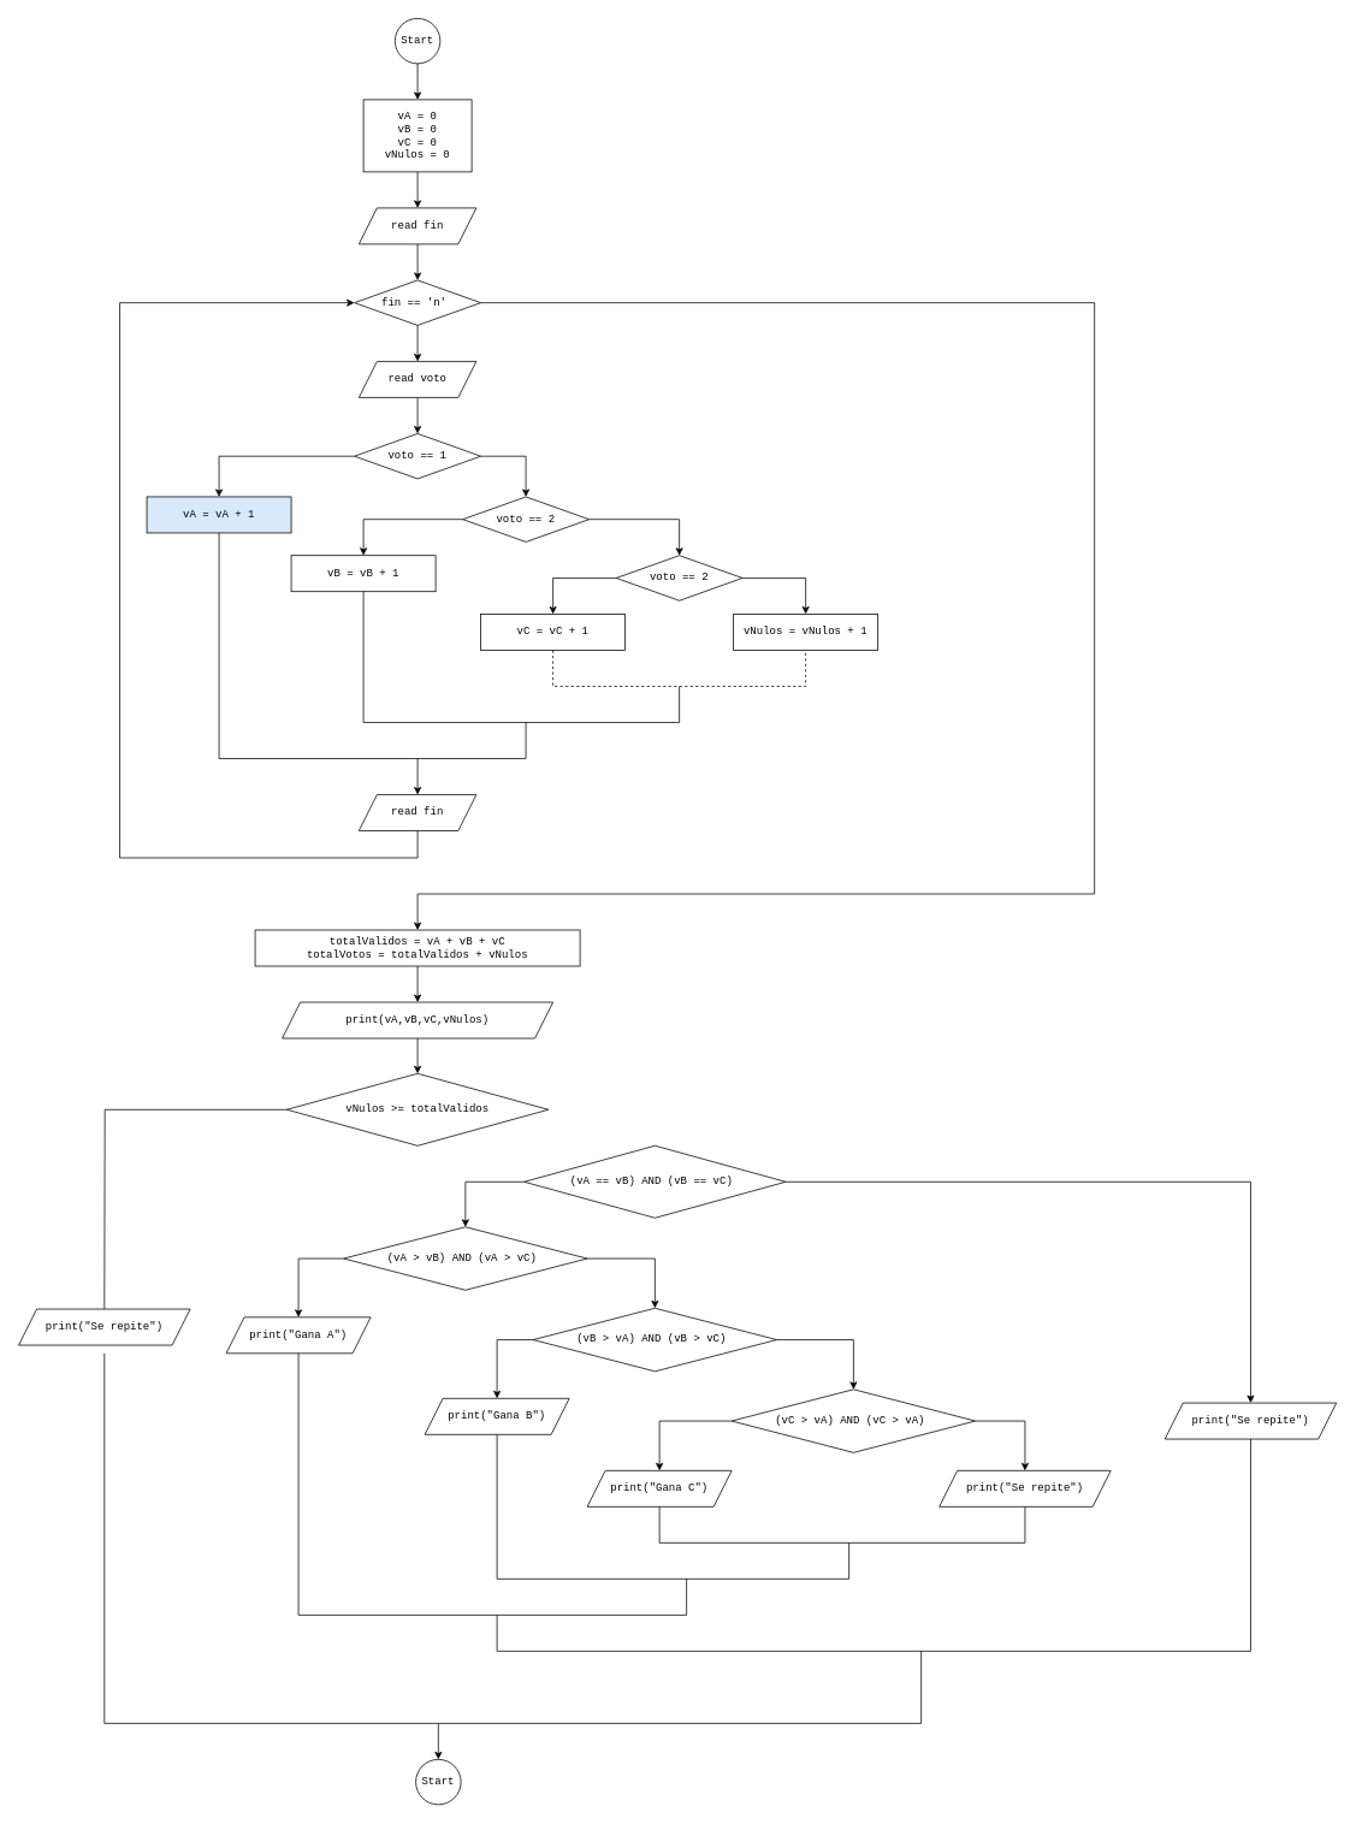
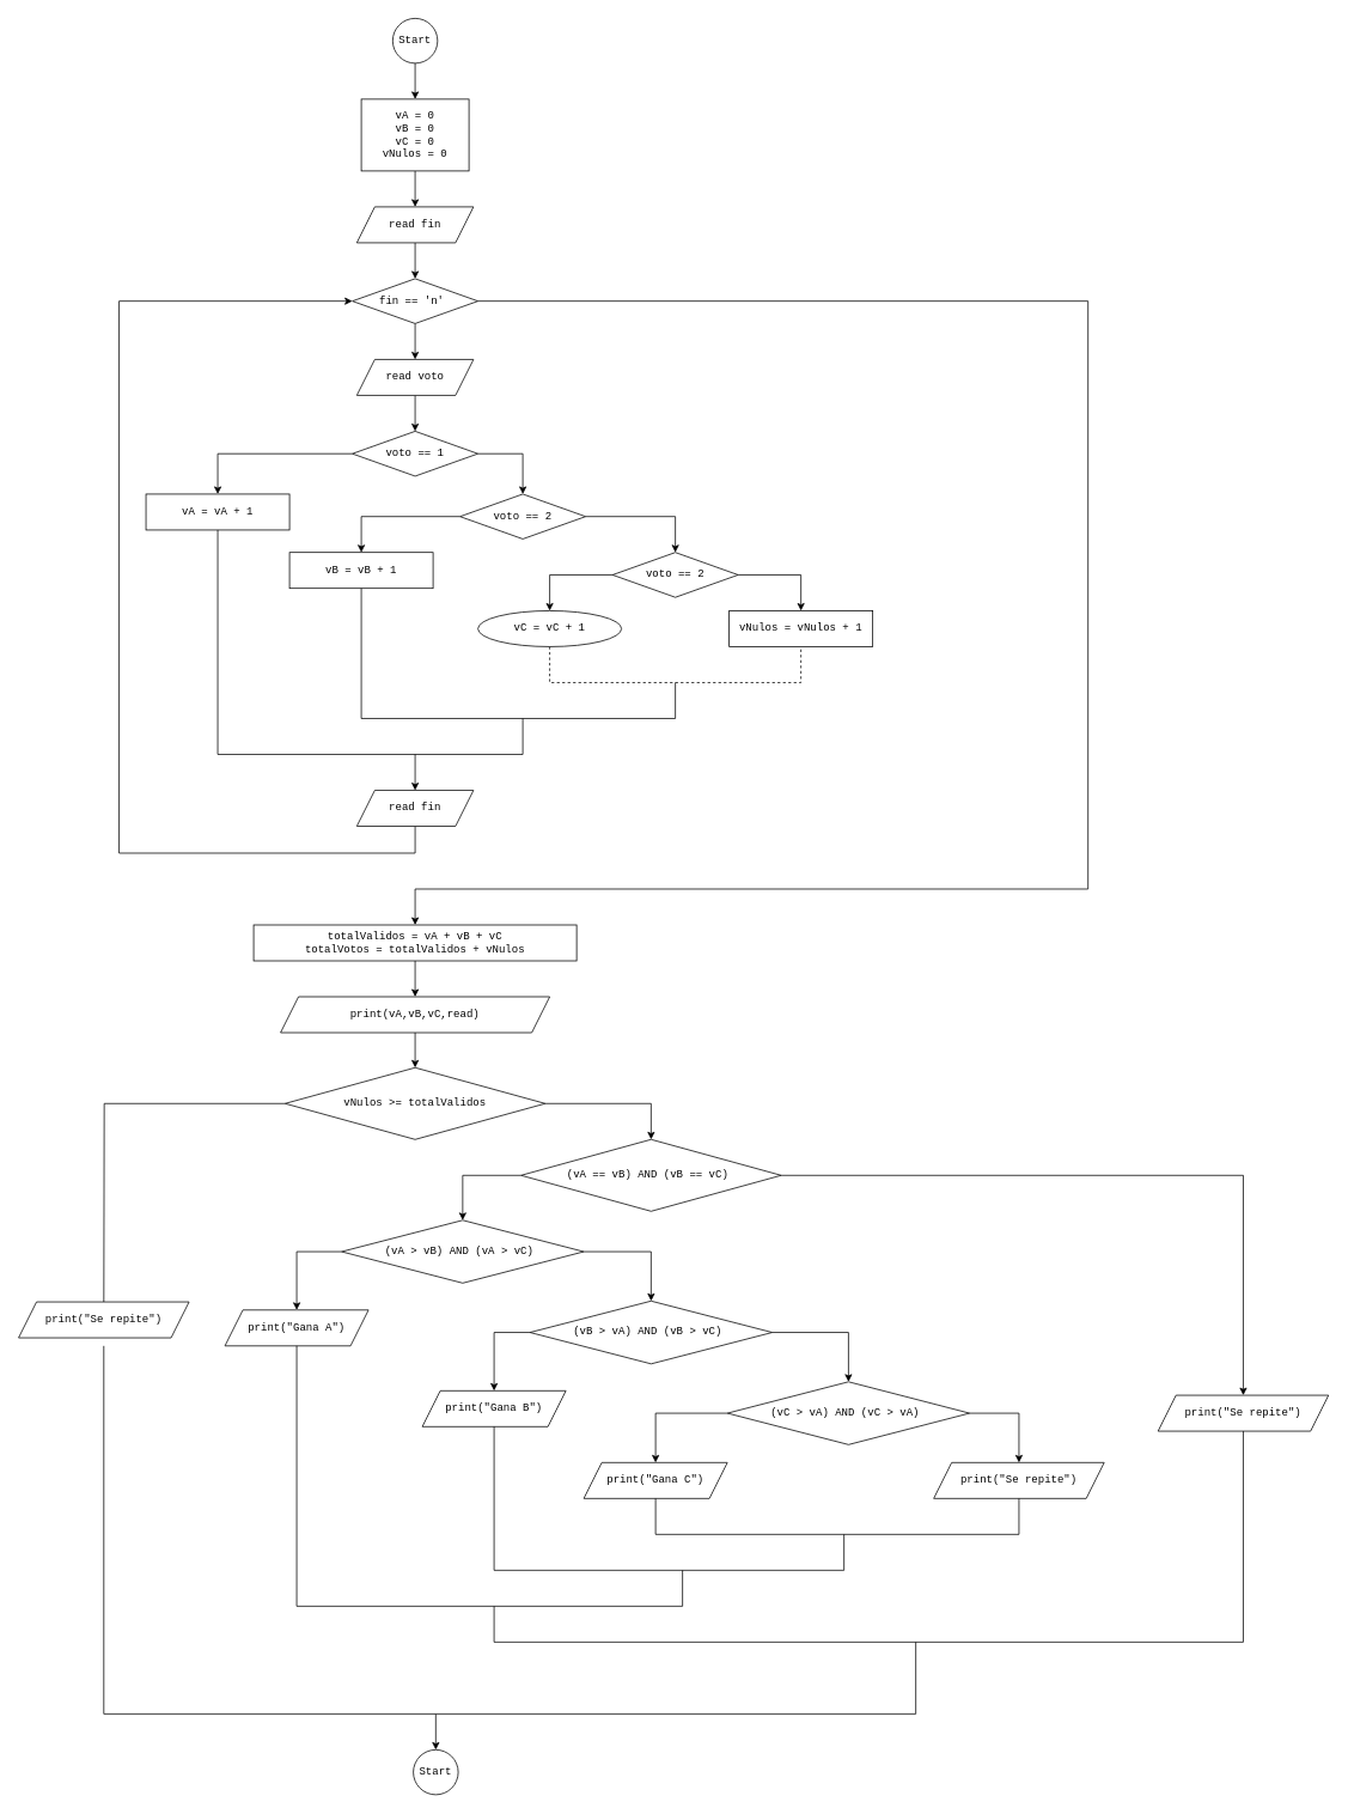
- <mxCell id="19" value="vA = vA + 1" style="rounded=0;whiteSpace=wrap;html=1;fontFamily=Courier New;fillColor=#dae8fc;" vertex="1" parent="1"><mxGeometry x="162" y="550" width="160" height="40" as="geometry" /></mxCell>
+ <mxCell id="19" value="vA = vA + 1" style="rounded=0;whiteSpace=wrap;html=1;fontFamily=Courier New;" vertex="1" parent="1"><mxGeometry x="162" y="550" width="160" height="40" as="geometry" /></mxCell>
- <mxCell id="21" value="vC = vC + 1" style="rounded=0;whiteSpace=wrap;html=1;fontFamily=Courier New;" vertex="1" parent="1"><mxGeometry x="532" y="680" width="160" height="40" as="geometry" /></mxCell>
+ <mxCell id="21" value="vC = vC + 1" style="ellipse;whiteSpace=wrap;html=1;fontFamily=Courier New;" vertex="1" parent="1"><mxGeometry x="532" y="680" width="160" height="40" as="geometry" /></mxCell>
- <mxCell id="62" value="print(vA,vB,vC,vNulos)" style="shape=parallelogram;perimeter=parallelogramPerimeter;whiteSpace=wrap;html=1;fixedSize=1;fontFamily=Courier New;" vertex="1" parent="1"><mxGeometry x="312" y="1110" width="300" height="40" as="geometry" /></mxCell>
+ <mxCell id="62" value="print(vA,vB,vC,read)" style="shape=parallelogram;perimeter=parallelogramPerimeter;whiteSpace=wrap;html=1;fixedSize=1;fontFamily=Courier New;" vertex="1" parent="1"><mxGeometry x="312" y="1110" width="300" height="40" as="geometry" /></mxCell>
+ <mxCell id="25" style="edgeStyle=orthogonalEdgeStyle;rounded=0;orthogonalLoop=1;jettySize=auto;html=1;exitX=1;exitY=0.5;exitDx=0;exitDy=0;entryX=0.5;entryY=0;entryDx=0;entryDy=0;fontFamily=Courier New;" edge="1" parent="1" source="27" target="33"><mxGeometry relative="1" as="geometry" /></mxCell>
